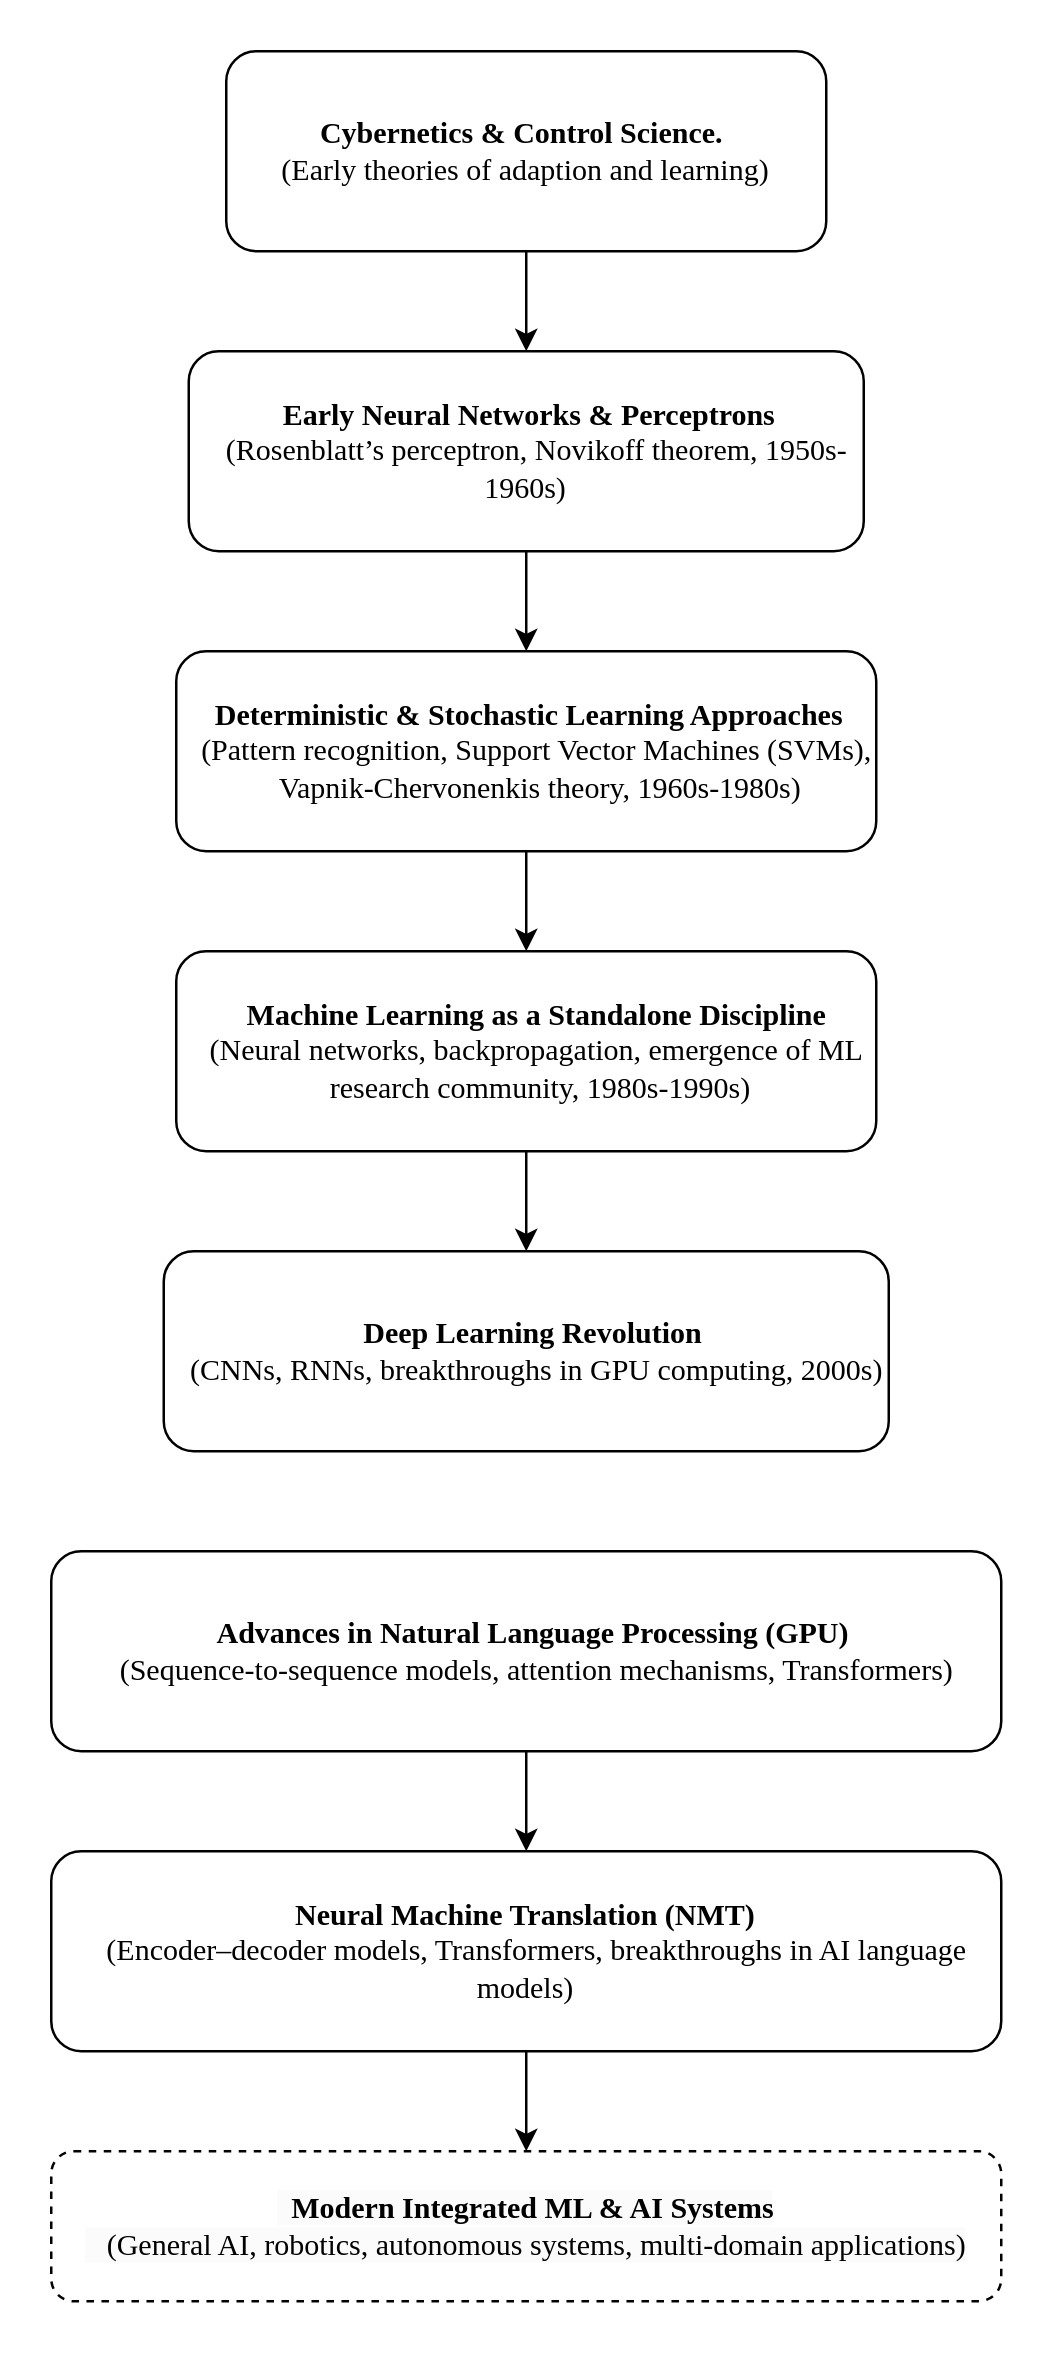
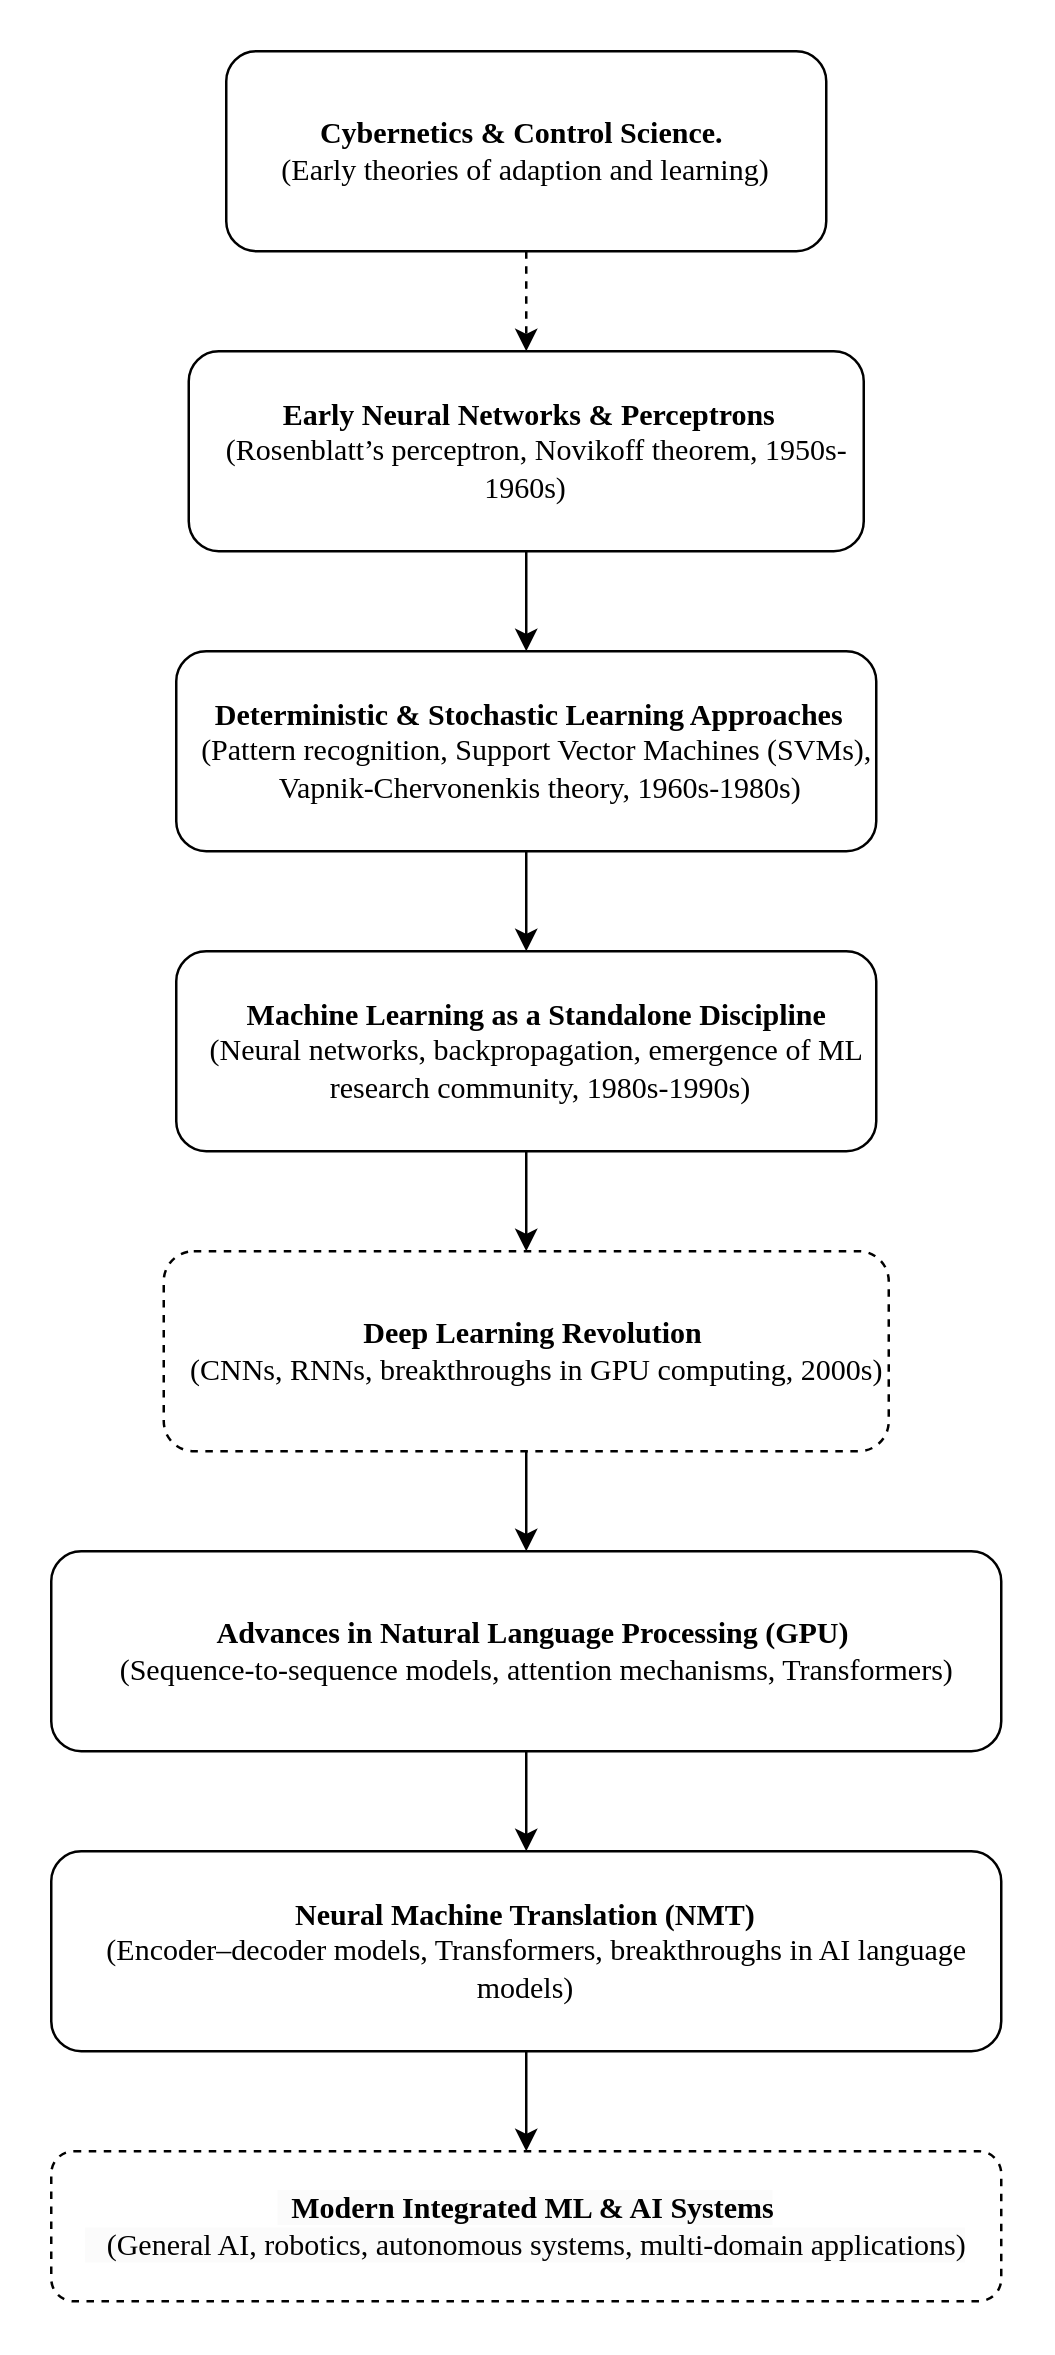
- <mxCell id="2" value="" style="edgeStyle=orthogonalEdgeStyle;rounded=0;orthogonalLoop=1;jettySize=auto;html=1;" edge="1" parent="1" source="3" target="5"><mxGeometry relative="1" as="geometry" /></mxCell>
+ <mxCell id="2" value="" style="edgeStyle=orthogonalEdgeStyle;rounded=0;orthogonalLoop=1;jettySize=auto;html=1;dashed=1;" edge="1" parent="1" source="3" target="5"><mxGeometry relative="1" as="geometry" /></mxCell>
- <mxCell id="11" value="&amp;nbsp; &lt;b&gt;Deep Learning Revolution&lt;/b&gt;&lt;b&gt;&lt;br style=&quot;padding: 0px; margin: 0px;&quot;&gt;&lt;/b&gt;&amp;nbsp; &amp;nbsp;(CNNs, RNNs, breakthroughs in GPU computing, 2000s)" style="whiteSpace=wrap;html=1;rounded=1;fontFamily=Times New Roman;" vertex="1" parent="1"><mxGeometry x="65" y="500" width="290" height="80" as="geometry" /></mxCell>
+ <mxCell id="11" value="&amp;nbsp; &lt;b&gt;Deep Learning Revolution&lt;/b&gt;&lt;b&gt;&lt;br style=&quot;padding: 0px; margin: 0px;&quot;&gt;&lt;/b&gt;&amp;nbsp; &amp;nbsp;(CNNs, RNNs, breakthroughs in GPU computing, 2000s)" style="whiteSpace=wrap;html=1;rounded=1;fontFamily=Times New Roman;dashed=1;" vertex="1" parent="1"><mxGeometry x="65" y="500" width="290" height="80" as="geometry" /></mxCell>
+ <mxCell id="10" value="" style="edgeStyle=orthogonalEdgeStyle;rounded=0;orthogonalLoop=1;jettySize=auto;html=1;" edge="1" parent="1" source="11" target="13"><mxGeometry relative="1" as="geometry" /></mxCell>
